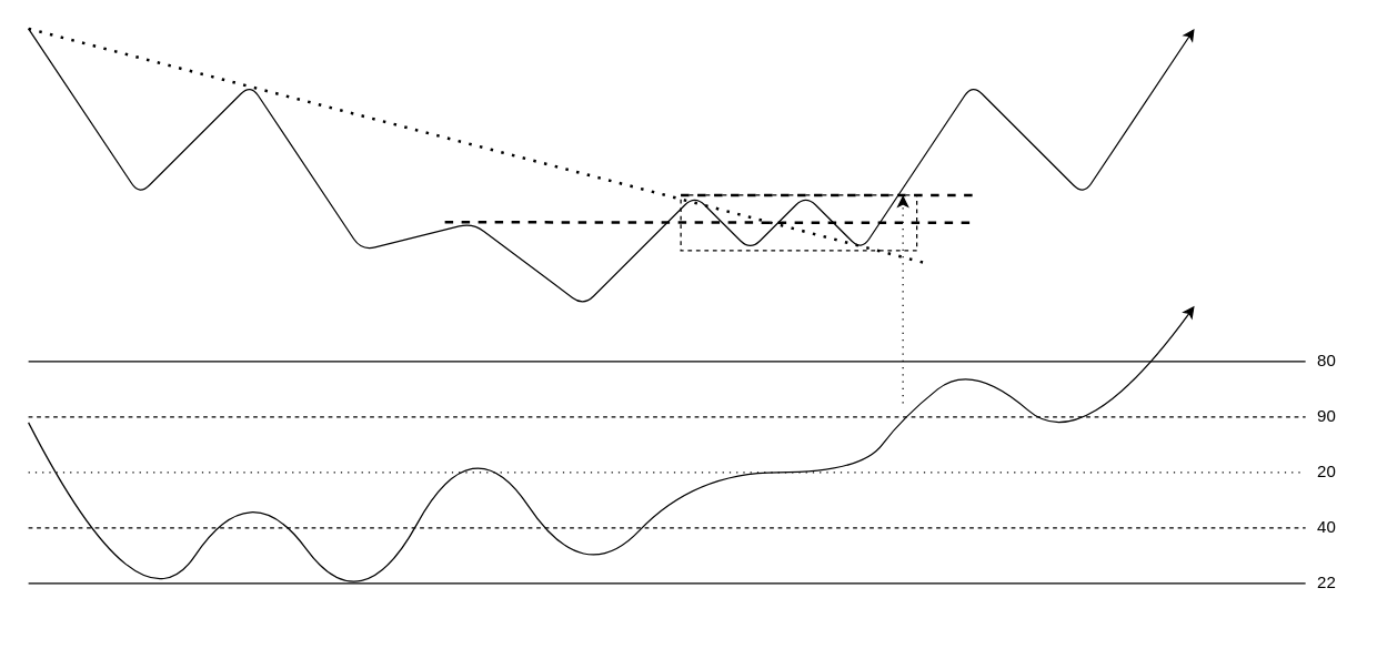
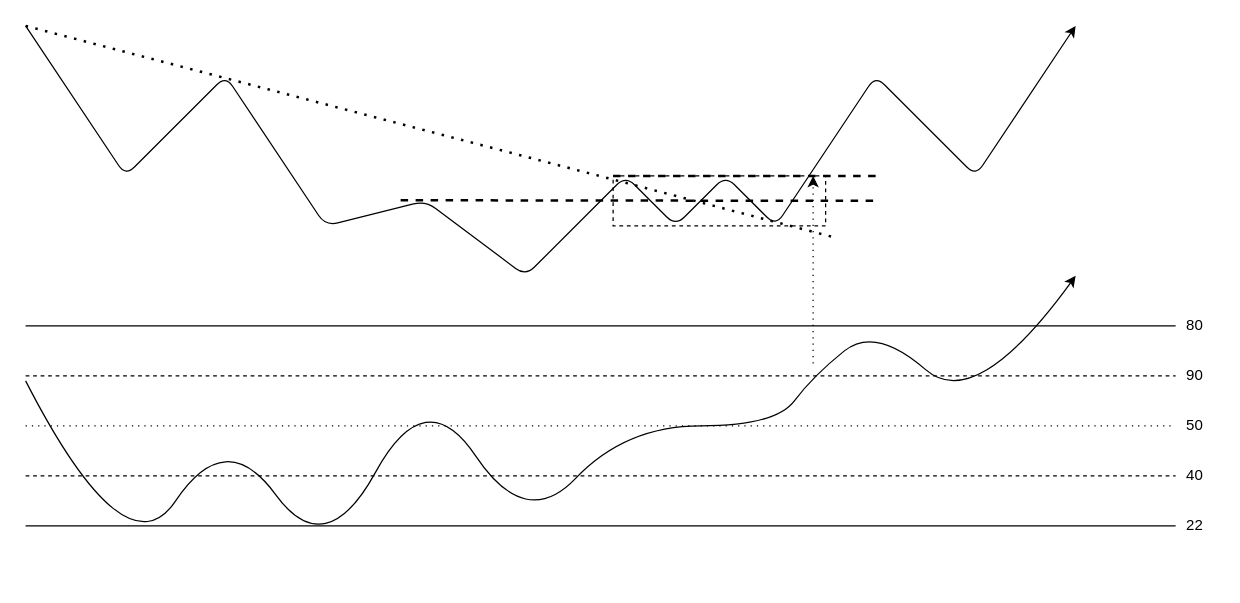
- <mxCell id="11" value="20" style="text;html=1;align=center;verticalAlign=middle;resizable=0;points=[];autosize=1;strokeColor=none;" vertex="1" parent="1"><mxGeometry x="940" y="330" width="30" height="20" as="geometry" /></mxCell>
+ <mxCell id="11" value="50" style="text;html=1;align=center;verticalAlign=middle;resizable=0;points=[];autosize=1;strokeColor=none;" vertex="1" parent="1"><mxGeometry x="940" y="330" width="30" height="20" as="geometry" /></mxCell>
